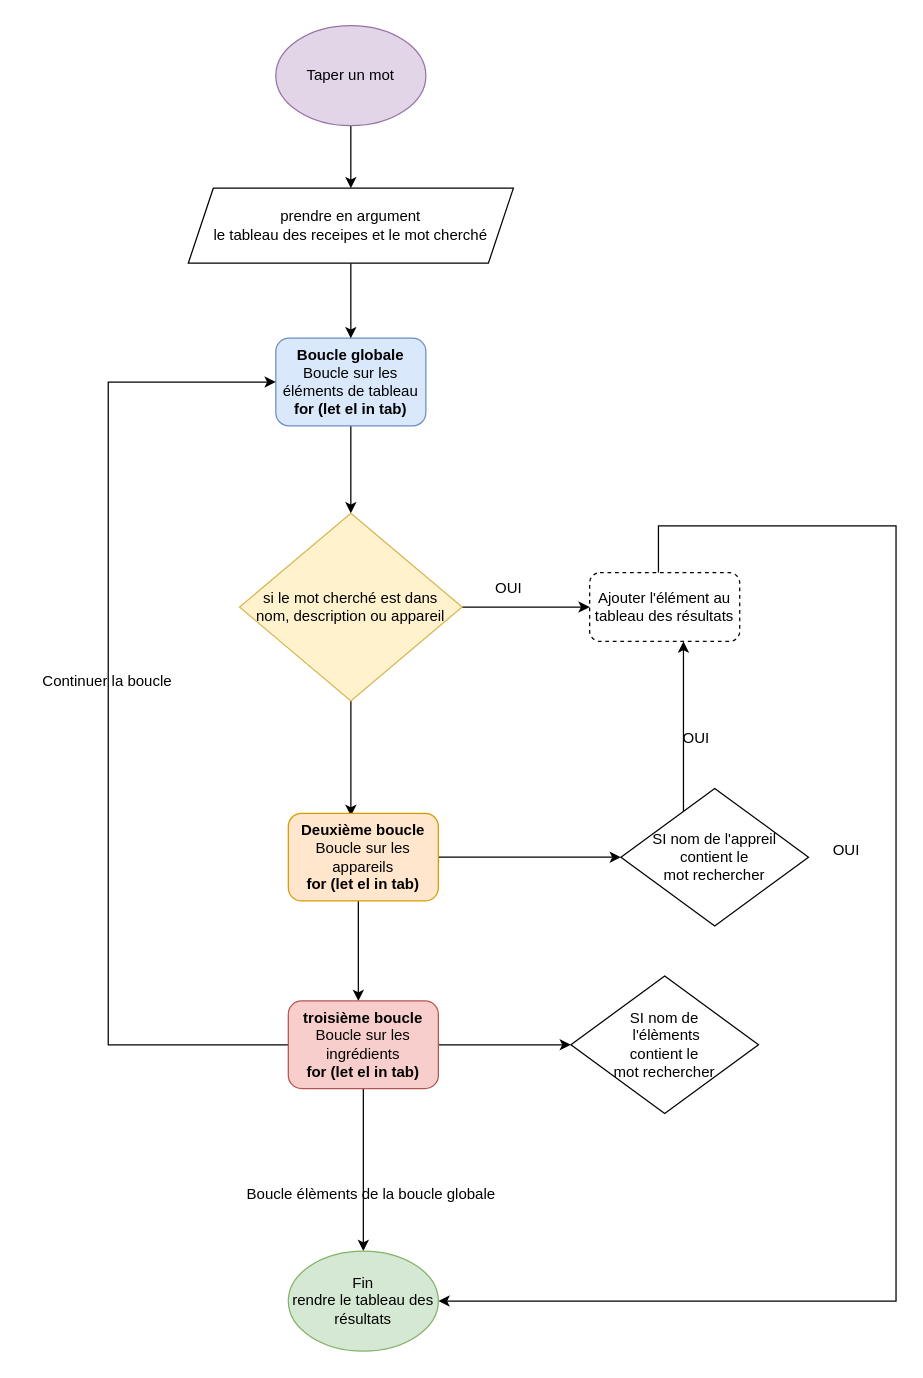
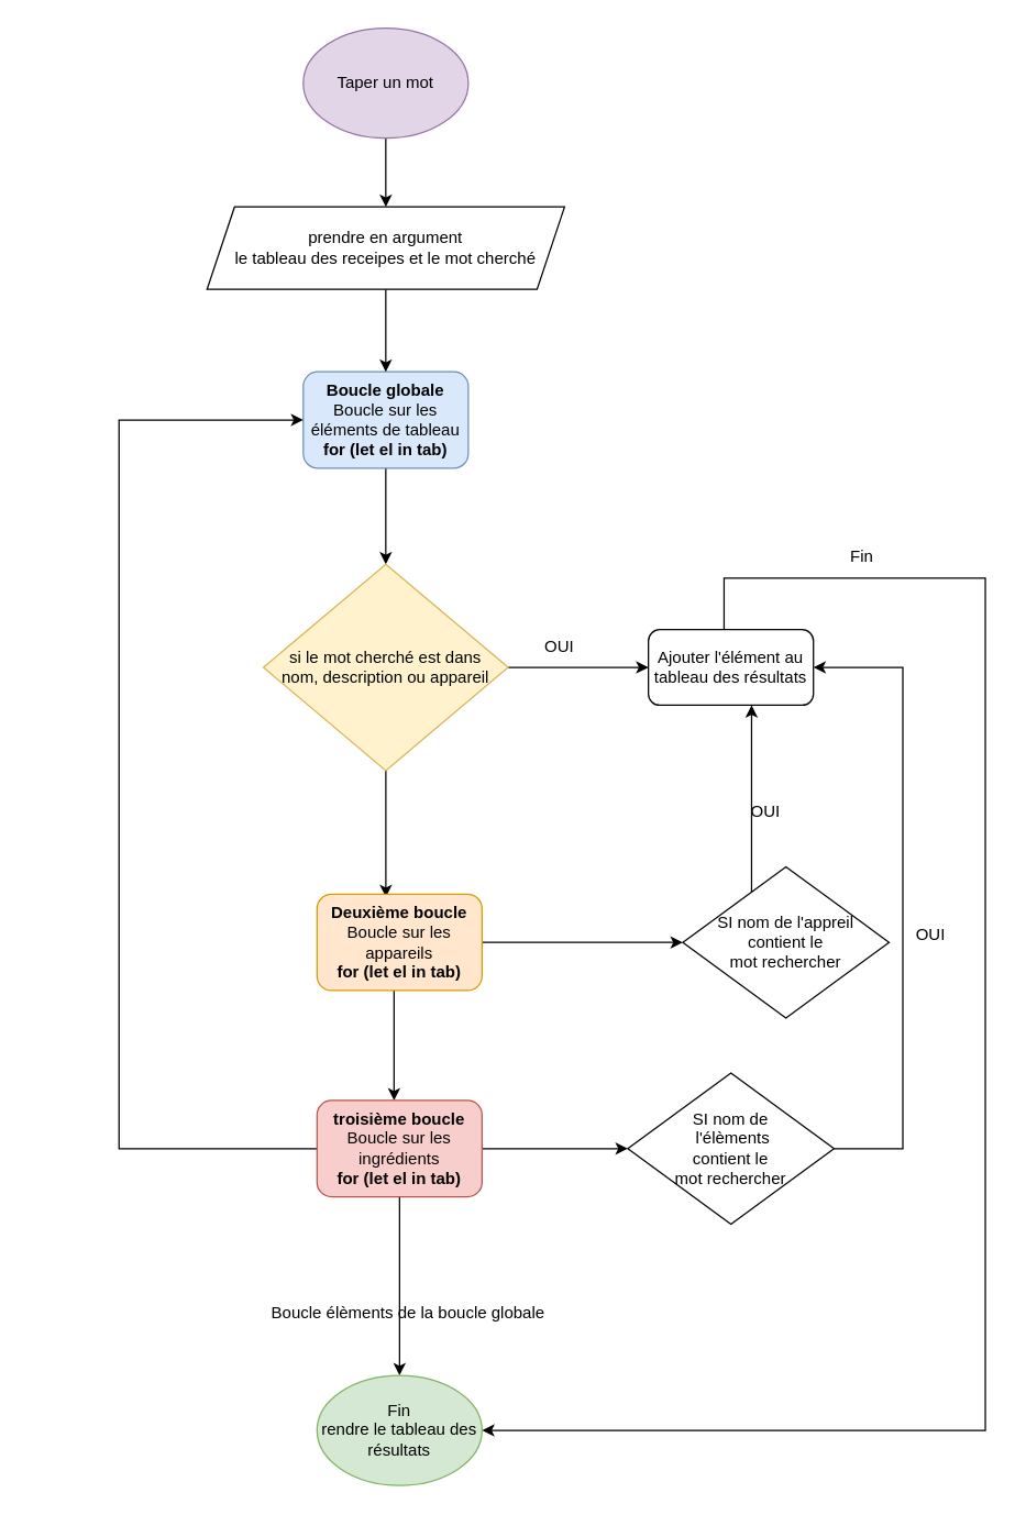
+ <mxCell id="30" value="Fin" style="text;html=1;align=center;verticalAlign=middle;resizable=0;points=[];autosize=1;strokeColor=none;fillColor=none;fontSize=12;" vertex="1" parent="1"><mxGeometry x="606" y="390" width="40" height="30" as="geometry" /></mxCell>
- <mxCell id="12" value="Ajouter l'élément au tableau des résultats" style="rounded=1;whiteSpace=wrap;html=1;dashed=1;" vertex="1" parent="1"><mxGeometry x="471" y="457.5" width="120" height="55" as="geometry" /></mxCell>
+ <mxCell id="12" value="Ajouter l'élément au tableau des résultats" style="rounded=1;whiteSpace=wrap;html=1;" vertex="1" parent="1"><mxGeometry x="471" y="457.5" width="120" height="55" as="geometry" /></mxCell>
- <mxCell id="27" value="Continuer la boucle" style="text;html=1;align=center;verticalAlign=middle;resizable=0;points=[];autosize=1;strokeColor=none;fillColor=none;fontSize=12;" vertex="1" parent="1"><mxGeometry x="20" y="530" width="130" height="30" as="geometry" /></mxCell>
+ <mxCell id="24" style="edgeStyle=orthogonalEdgeStyle;rounded=0;orthogonalLoop=1;jettySize=auto;html=1;entryX=1;entryY=0.5;entryDx=0;entryDy=0;fontSize=12;" edge="1" parent="1" source="25" target="12"><mxGeometry relative="1" as="geometry"><Array as="points"><mxPoint x="656" y="835" /><mxPoint x="656" y="485" /></Array></mxGeometry></mxCell>
